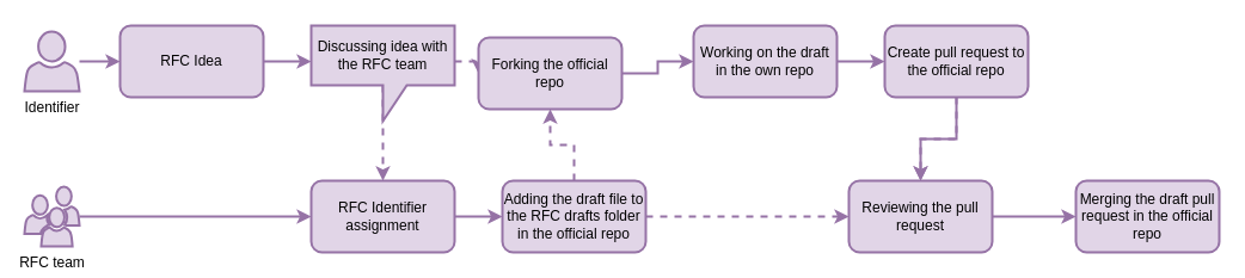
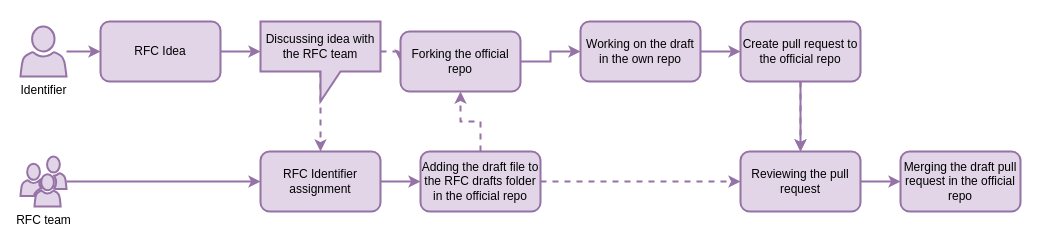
- <mxCell id="24" value="Reviewing the pull request" style="rounded=1;whiteSpace=wrap;html=1;strokeColor=#9673a6;fillColor=#e1d5e7;strokeWidth=2;" vertex="1" parent="1"><mxGeometry x="710" y="151" width="120" height="60" as="geometry" /></mxCell>
+ <mxCell id="24" value="Reviewing the pull request" style="rounded=1;whiteSpace=wrap;html=1;strokeColor=#9673a6;fillColor=#e1d5e7;strokeWidth=2;" vertex="1" parent="1"><mxGeometry x="740" y="151" width="120" height="60" as="geometry" /></mxCell>
